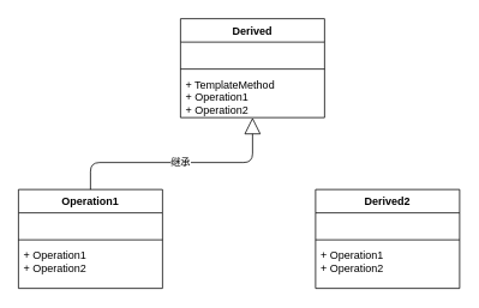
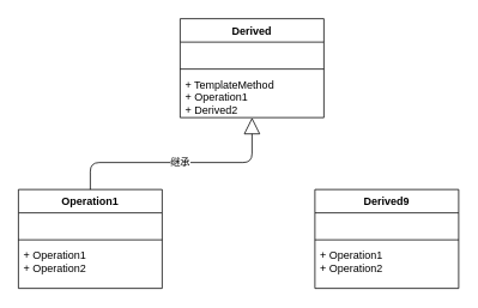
- <mxCell id="5" value="+ TemplateMethod&#10;+ Operation1&#10;+ Operation2" style="text;strokeColor=none;fillColor=none;align=left;verticalAlign=top;spacingLeft=4;spacingRight=4;overflow=hidden;rotatable=0;points=[[0,0.5],[1,0.5]];portConstraint=eastwest;" vertex="1" parent="2"><mxGeometry y="60" width="160" height="50" as="geometry" /></mxCell>
+ <mxCell id="5" value="+ TemplateMethod&#10;+ Operation1&#10;+ Derived2" style="text;strokeColor=none;fillColor=none;align=left;verticalAlign=top;spacingLeft=4;spacingRight=4;overflow=hidden;rotatable=0;points=[[0,0.5],[1,0.5]];portConstraint=eastwest;" vertex="1" parent="2"><mxGeometry y="60" width="160" height="50" as="geometry" /></mxCell>
- <mxCell id="10" value="Derived2" style="swimlane;fontStyle=1;align=center;verticalAlign=top;childLayout=stackLayout;horizontal=1;startSize=26;horizontalStack=0;resizeParent=1;resizeParentMax=0;resizeLast=0;collapsible=1;marginBottom=0;" vertex="1" parent="1"><mxGeometry x="350" y="210" width="160" height="110" as="geometry" /></mxCell>
+ <mxCell id="10" value="Derived9" style="swimlane;fontStyle=1;align=center;verticalAlign=top;childLayout=stackLayout;horizontal=1;startSize=26;horizontalStack=0;resizeParent=1;resizeParentMax=0;resizeLast=0;collapsible=1;marginBottom=0;" vertex="1" parent="1"><mxGeometry x="350" y="210" width="160" height="110" as="geometry" /></mxCell>
